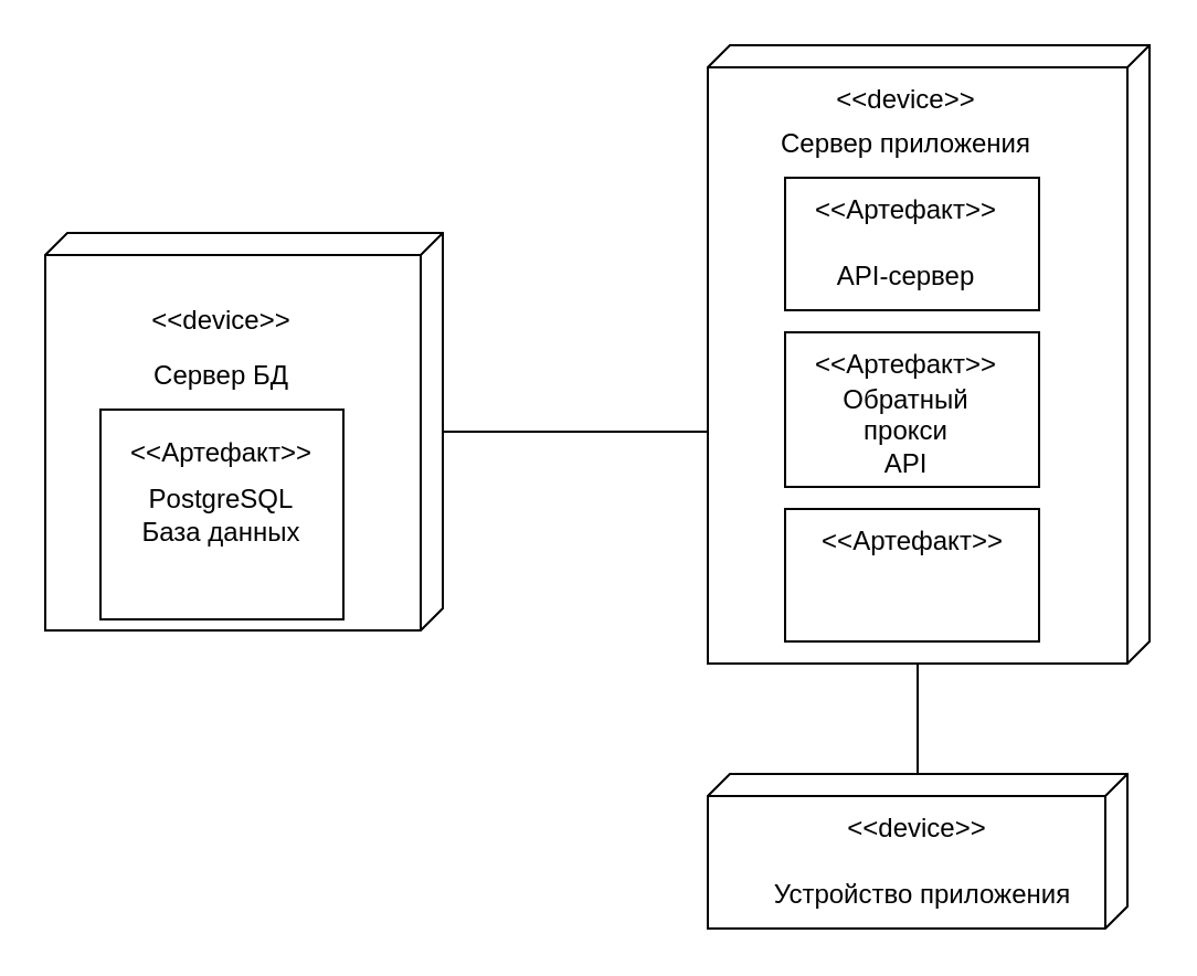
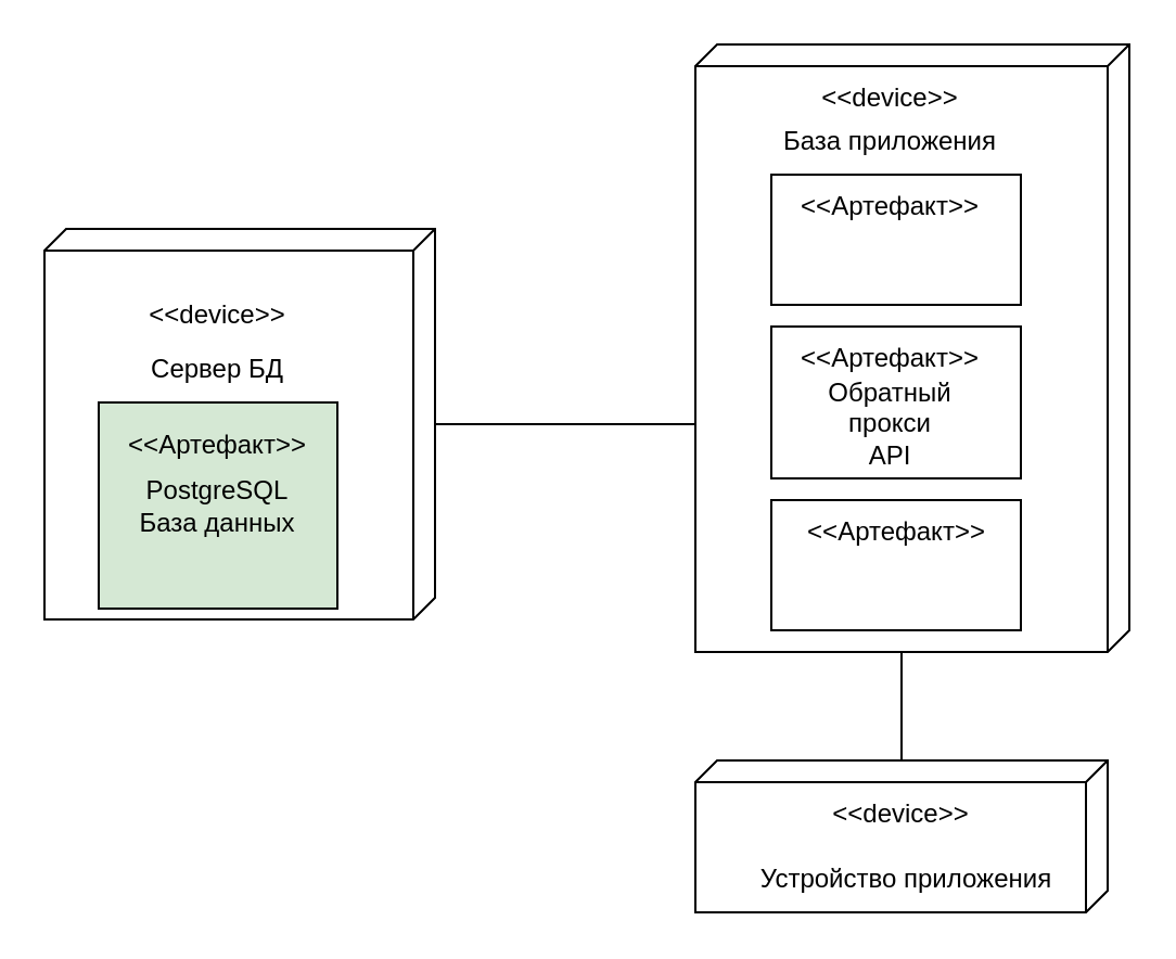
- <mxCell id="12" value="Сервер приложения" style="text;html=1;strokeColor=none;fillColor=none;align=center;verticalAlign=middle;whiteSpace=wrap;rounded=0;" vertex="1" parent="1"><mxGeometry x="345" y="50" width="130" height="30" as="geometry" /></mxCell>
+ <mxCell id="12" value="База приложения" style="text;html=1;strokeColor=none;fillColor=none;align=center;verticalAlign=middle;whiteSpace=wrap;rounded=0;" vertex="1" parent="1"><mxGeometry x="345" y="50" width="130" height="30" as="geometry" /></mxCell>
- <mxCell id="15" value="API-сервер" style="text;html=1;strokeColor=none;fillColor=none;align=center;verticalAlign=middle;whiteSpace=wrap;rounded=0;" vertex="1" parent="1"><mxGeometry x="375" y="110" width="70" height="30" as="geometry" /></mxCell>
- <mxCell id="10" value="&lt;div&gt;PostgreSQL&lt;/div&gt;&lt;div&gt;База данных&lt;br&gt;&lt;/div&gt;" style="rounded=0;whiteSpace=wrap;html=1;" vertex="1" parent="1"><mxGeometry x="45" y="185" width="110" height="95" as="geometry" /></mxCell>
+ <mxCell id="10" value="&lt;div&gt;PostgreSQL&lt;/div&gt;&lt;div&gt;База данных&lt;br&gt;&lt;/div&gt;" style="rounded=0;whiteSpace=wrap;html=1;fillColor=#d5e8d4;" vertex="1" parent="1"><mxGeometry x="45" y="185" width="110" height="95" as="geometry" /></mxCell>
